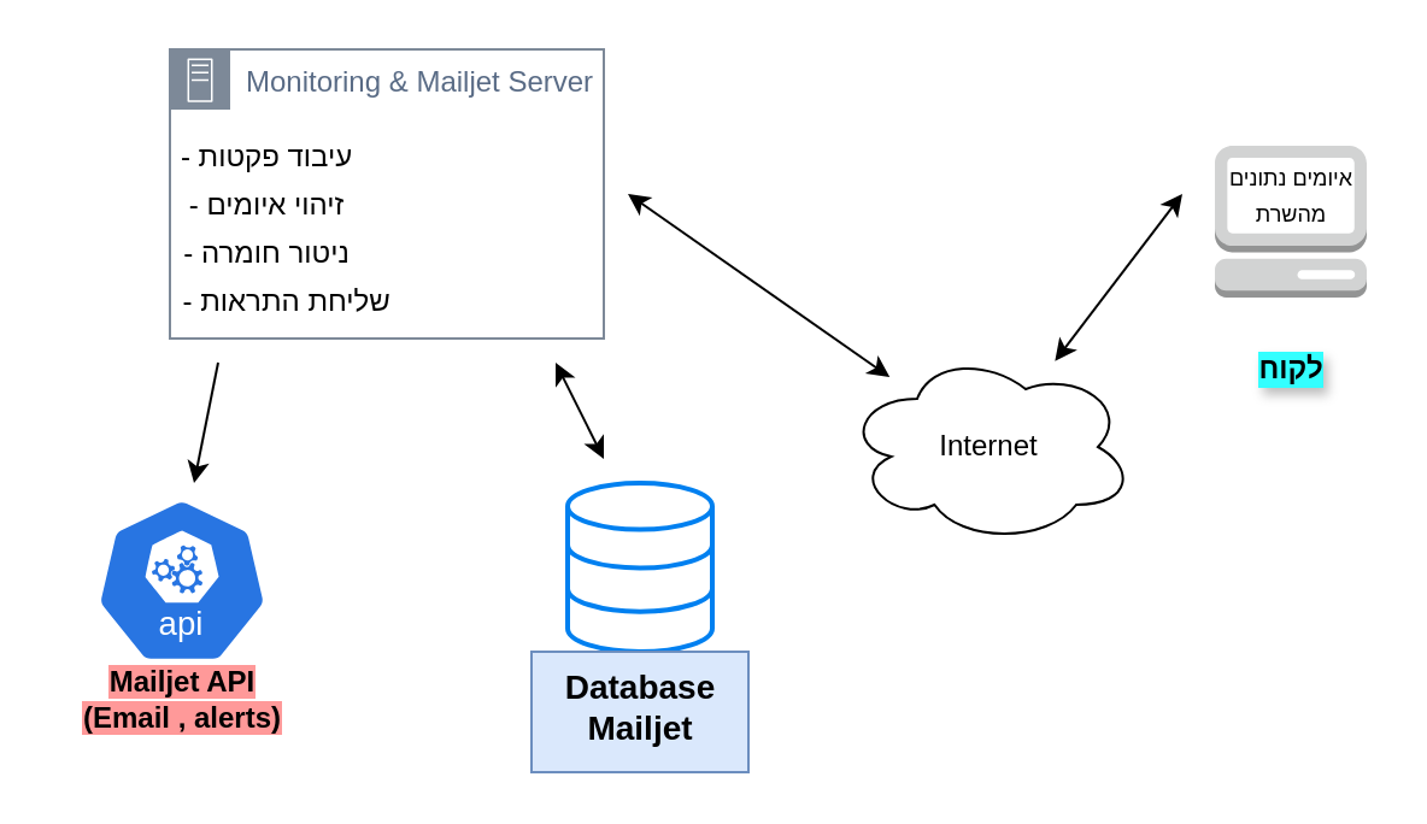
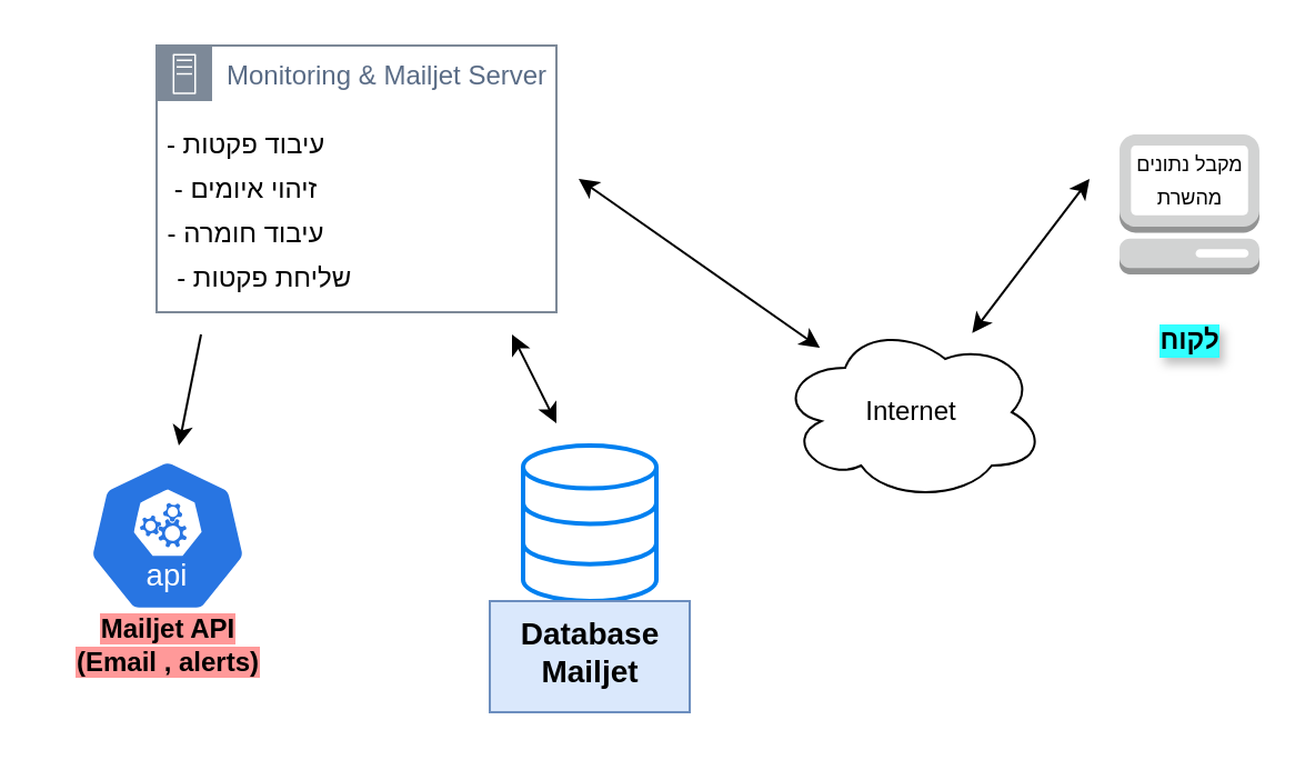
- <mxCell id="16" value="&lt;font style=&quot;font-size: 9px;&quot;&gt;איומים נתונים&lt;br&gt;&amp;nbsp;מהשרת&amp;nbsp;&lt;/font&gt;" style="text;html=1;align=center;verticalAlign=middle;resizable=0;points=[];autosize=1;strokeColor=none;fillColor=none;" vertex="1" parent="1"><mxGeometry x="500" y="60" width="70" height="40" as="geometry" /></mxCell>
+ <mxCell id="16" value="&lt;font style=&quot;font-size: 9px;&quot;&gt;מקבל נתונים&lt;br&gt;&amp;nbsp;מהשרת&amp;nbsp;&lt;/font&gt;" style="text;html=1;align=center;verticalAlign=middle;resizable=0;points=[];autosize=1;strokeColor=none;fillColor=none;" vertex="1" parent="1"><mxGeometry x="500" y="60" width="70" height="40" as="geometry" /></mxCell>
- <mxCell id="9" value="- ניטור חומרה" style="text;html=1;align=center;verticalAlign=middle;resizable=0;points=[];autosize=1;strokeColor=none;fillColor=none;" vertex="1" parent="6"><mxGeometry x="-5" y="70" width="90" height="30" as="geometry" /></mxCell>
+ <mxCell id="9" value="- עיבוד חומרה" style="text;html=1;align=center;verticalAlign=middle;resizable=0;points=[];autosize=1;strokeColor=none;fillColor=none;" vertex="1" parent="6"><mxGeometry x="-5" y="70" width="90" height="30" as="geometry" /></mxCell>
- <mxCell id="10" value="- שליחת התראות&amp;nbsp;" style="text;html=1;align=center;verticalAlign=middle;resizable=0;points=[];autosize=1;strokeColor=none;fillColor=none;" vertex="1" parent="6"><mxGeometry x="-5" y="90" width="110" height="30" as="geometry" /></mxCell>
+ <mxCell id="10" value="- שליחת פקטות&amp;nbsp;" style="text;html=1;align=center;verticalAlign=middle;resizable=0;points=[];autosize=1;strokeColor=none;fillColor=none;" vertex="1" parent="6"><mxGeometry x="-5" y="90" width="110" height="30" as="geometry" /></mxCell>
